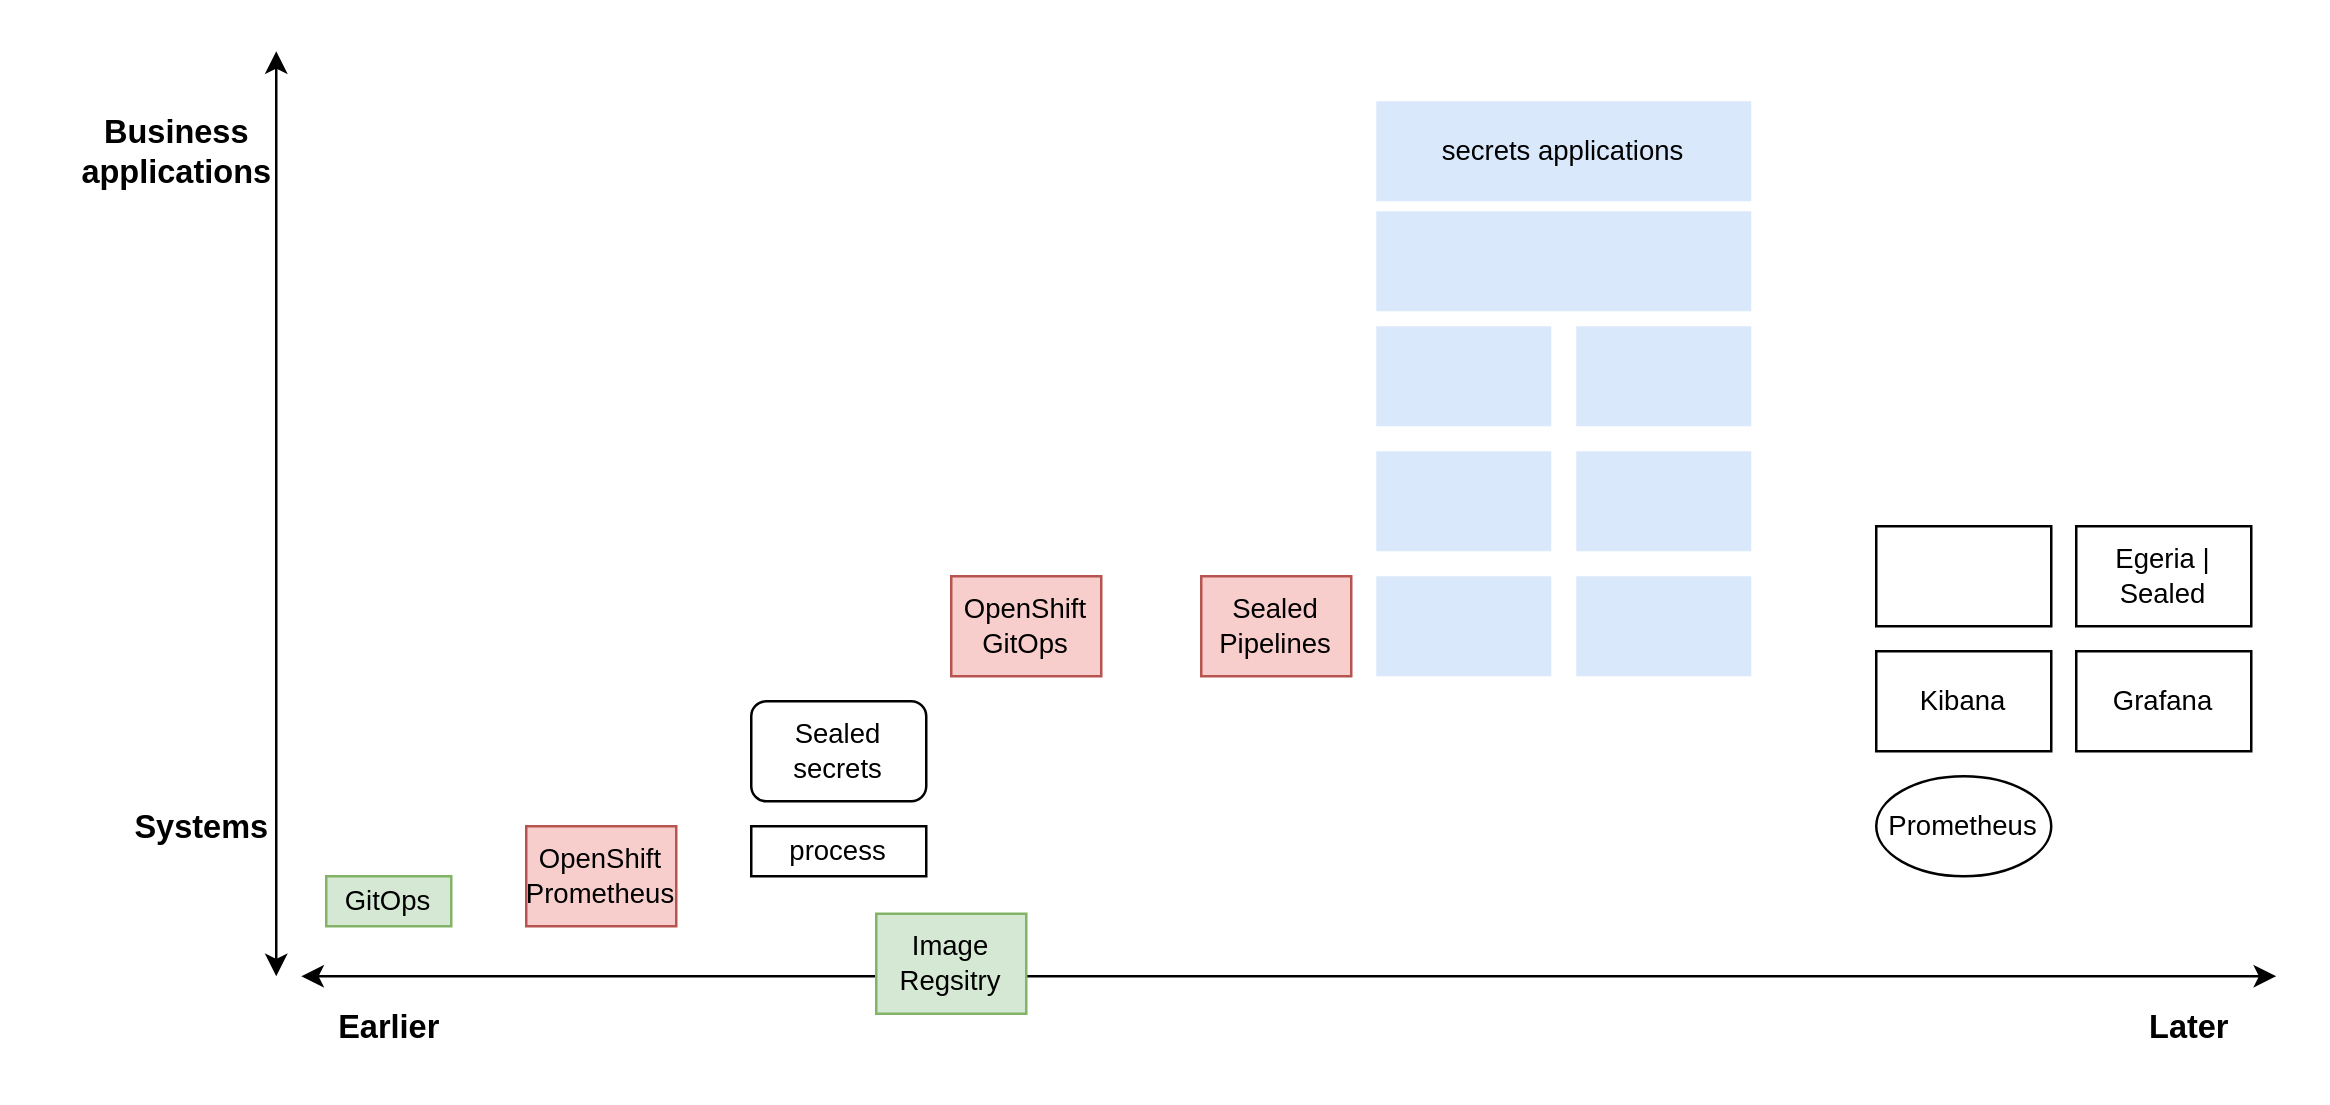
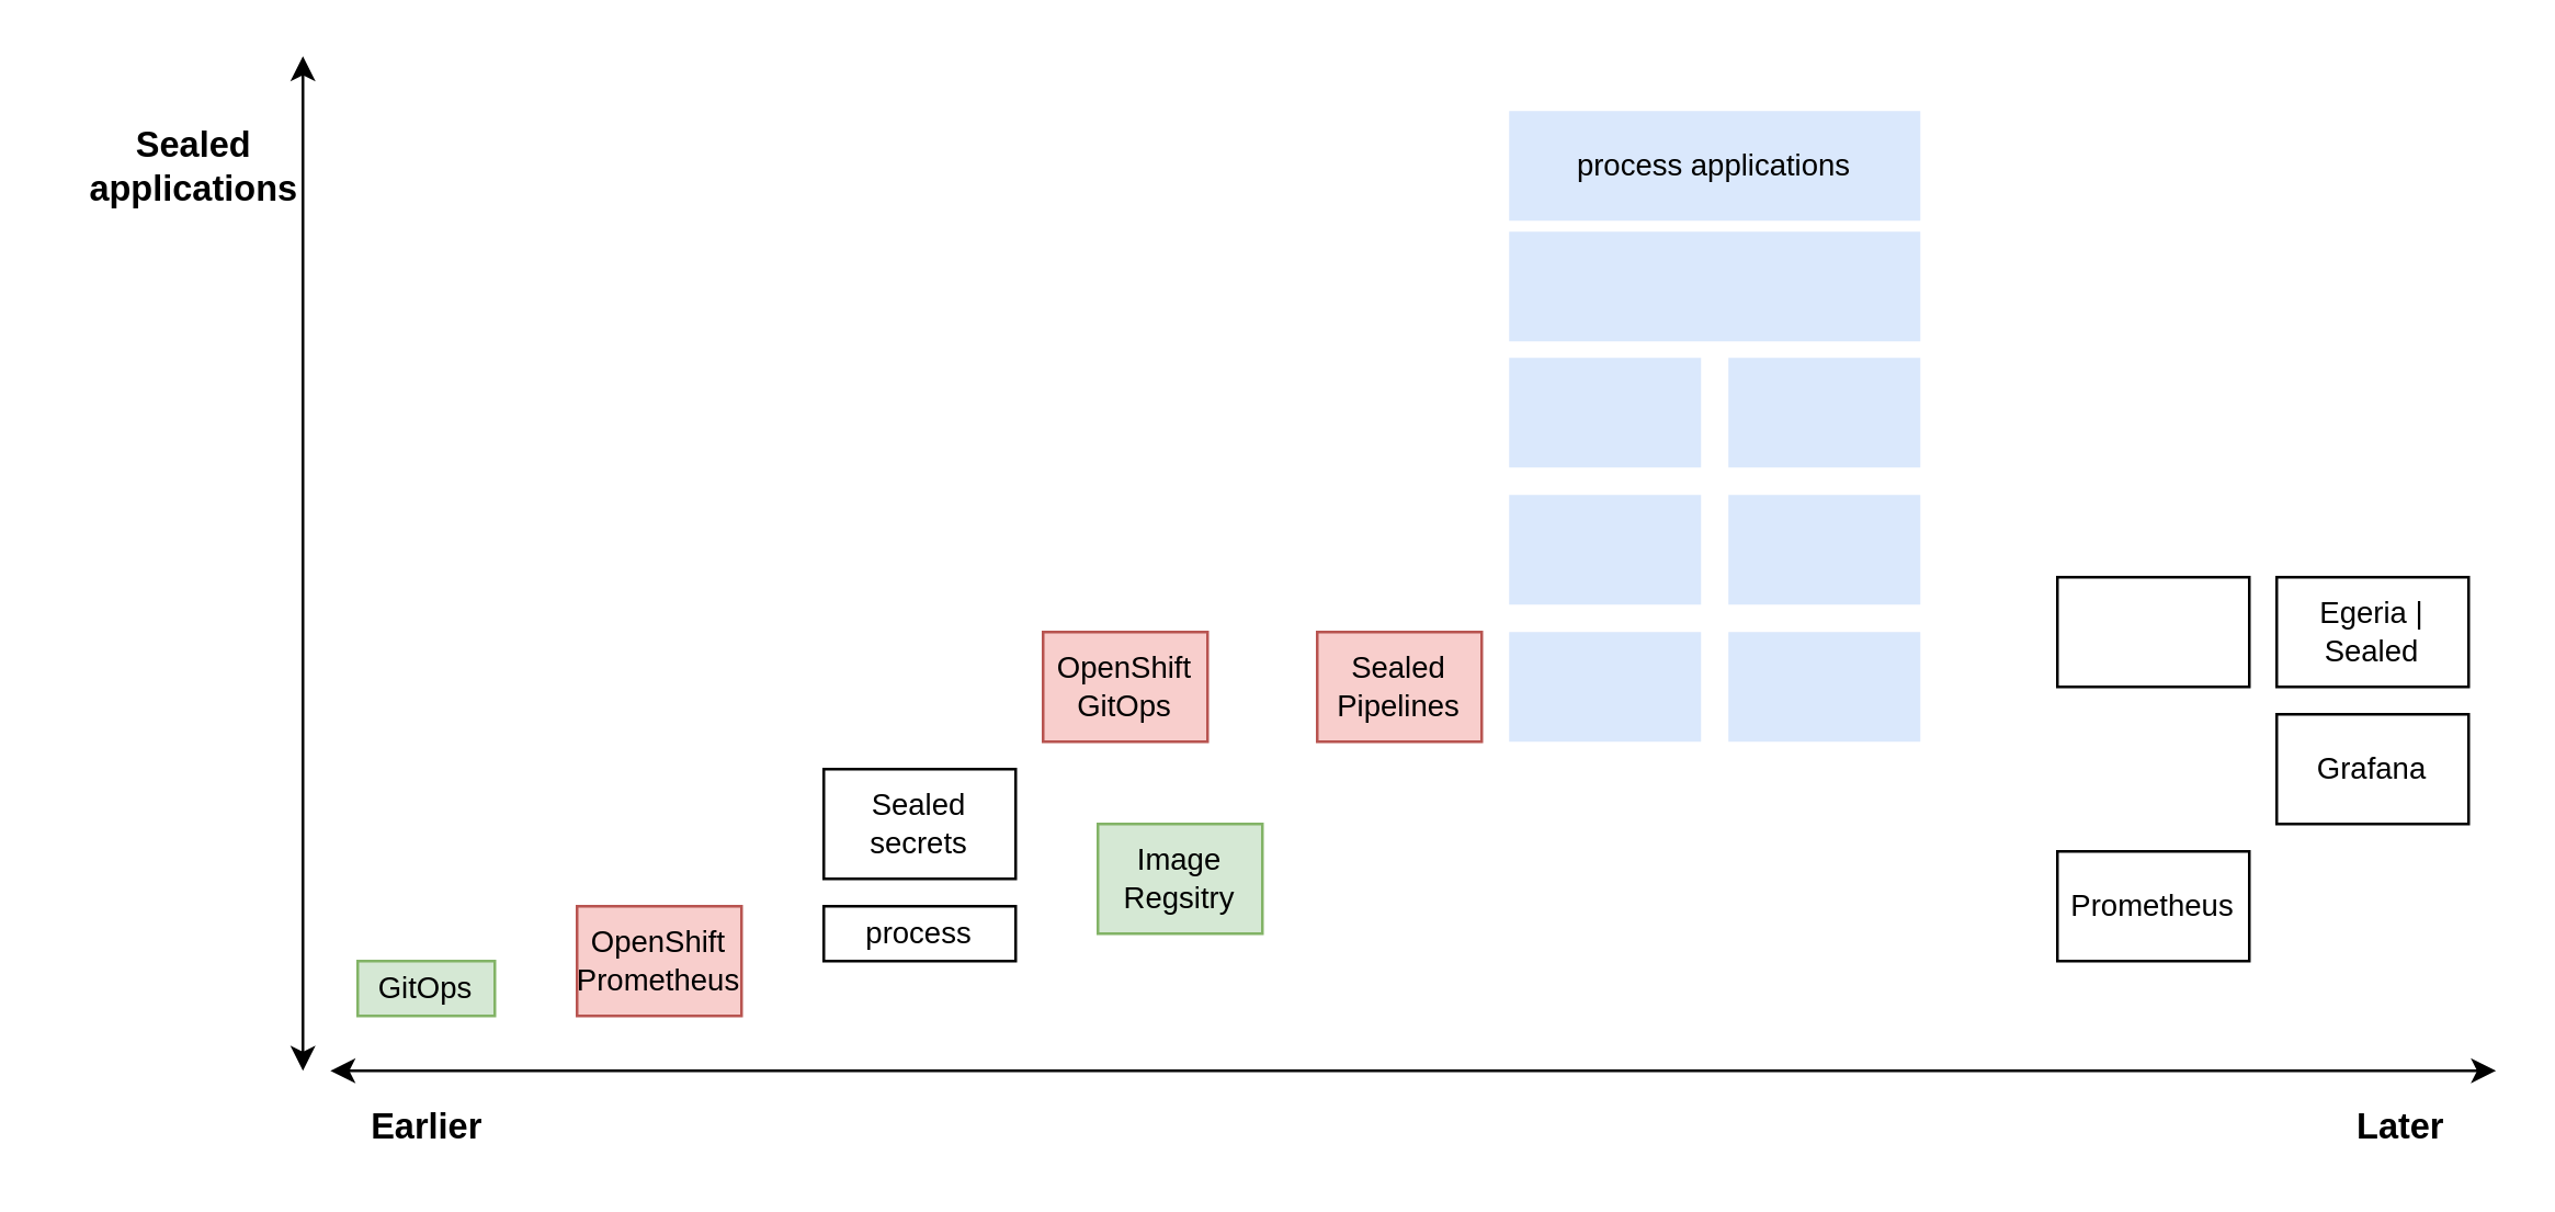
- <mxCell id="20" value="Business &lt;br style=&quot;font-size: 13px;&quot;&gt;applications" style="text;html=1;fontSize=13;fontStyle=1;verticalAlign=middle;align=center;fillColor=none;" parent="1" vertex="1"><mxGeometry x="20" y="40" width="100" height="40" as="geometry" /></mxCell>
+ <mxCell id="20" value="Sealed &lt;br style=&quot;font-size: 13px;&quot;&gt;applications" style="text;html=1;fontSize=13;fontStyle=1;verticalAlign=middle;align=center;fillColor=none;" parent="1" vertex="1"><mxGeometry x="20" y="40" width="100" height="40" as="geometry" /></mxCell>
- <mxCell id="13" value="secrets applications" style="rounded=0;whiteSpace=wrap;html=1;fontSize=11;fillColor=#dae8fc;strokeColor=none;" parent="1" vertex="1"><mxGeometry x="550" y="40" width="150" height="40" as="geometry" /></mxCell>
+ <mxCell id="13" value="process applications" style="rounded=0;whiteSpace=wrap;html=1;fontSize=11;fillColor=#dae8fc;strokeColor=none;" parent="1" vertex="1"><mxGeometry x="550" y="40" width="150" height="40" as="geometry" /></mxCell>
- <mxCell id="10" value="Kibana" style="rounded=0;whiteSpace=wrap;html=1;fontSize=11;" parent="1" vertex="1"><mxGeometry x="750" y="260" width="70" height="40" as="geometry" /></mxCell>
- <mxCell id="6" value="Sealed secrets" style="whiteSpace=wrap;html=1;fontSize=11;rounded=1;" parent="1" vertex="1"><mxGeometry x="300" y="280" width="70" height="40" as="geometry" /></mxCell>
+ <mxCell id="6" value="Sealed secrets" style="rounded=0;whiteSpace=wrap;html=1;fontSize=11;" parent="1" vertex="1"><mxGeometry x="300" y="280" width="70" height="40" as="geometry" /></mxCell>
- <mxCell id="21" value="Systems" style="text;html=1;fontSize=13;fontStyle=1;verticalAlign=middle;align=center;fillColor=none;" parent="1" vertex="1"><mxGeometry x="30" y="310" width="100" height="40" as="geometry" /></mxCell>
- <mxCell id="11" value="Prometheus" style="ellipse;whiteSpace=wrap;html=1;fontSize=11;" parent="1" vertex="1"><mxGeometry x="750" y="310" width="70" height="40" as="geometry" /></mxCell>
+ <mxCell id="11" value="Prometheus" style="rounded=0;whiteSpace=wrap;html=1;fontSize=11;" parent="1" vertex="1"><mxGeometry x="750" y="310" width="70" height="40" as="geometry" /></mxCell>
- <mxCell id="9" value="Image Regsitry" style="rounded=0;whiteSpace=wrap;html=1;fillColor=#d5e8d4;strokeColor=#82b366;fontSize=11;" parent="1" vertex="1"><mxGeometry x="350" y="365" width="60" height="40" as="geometry" /></mxCell>
+ <mxCell id="9" value="Image Regsitry" style="rounded=0;whiteSpace=wrap;html=1;fillColor=#d5e8d4;strokeColor=#82b366;fontSize=11;" parent="1" vertex="1"><mxGeometry x="400" y="300" width="60" height="40" as="geometry" /></mxCell>
